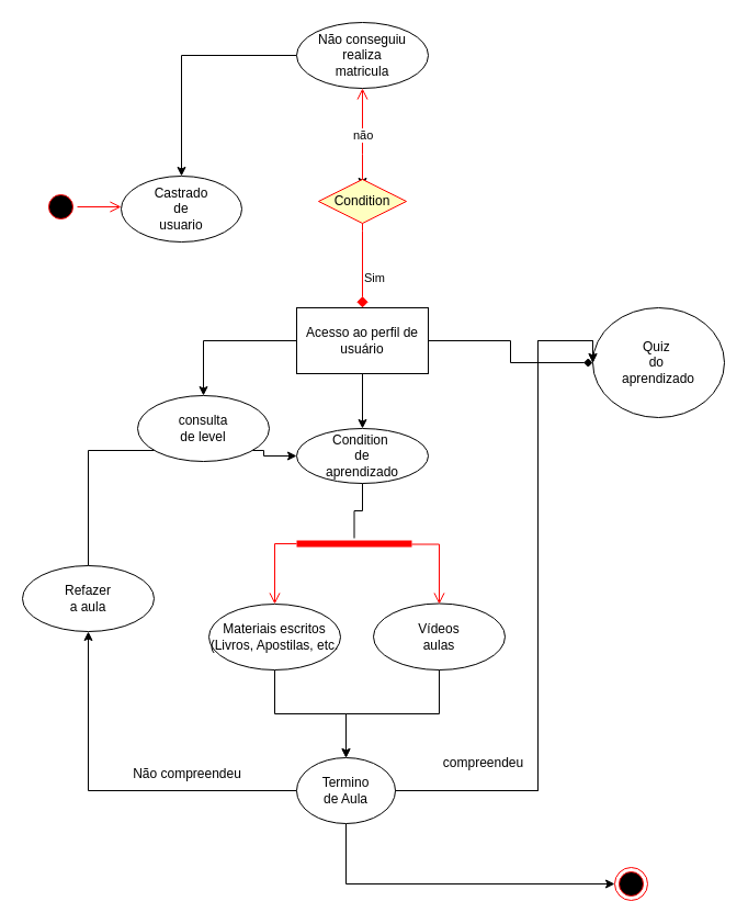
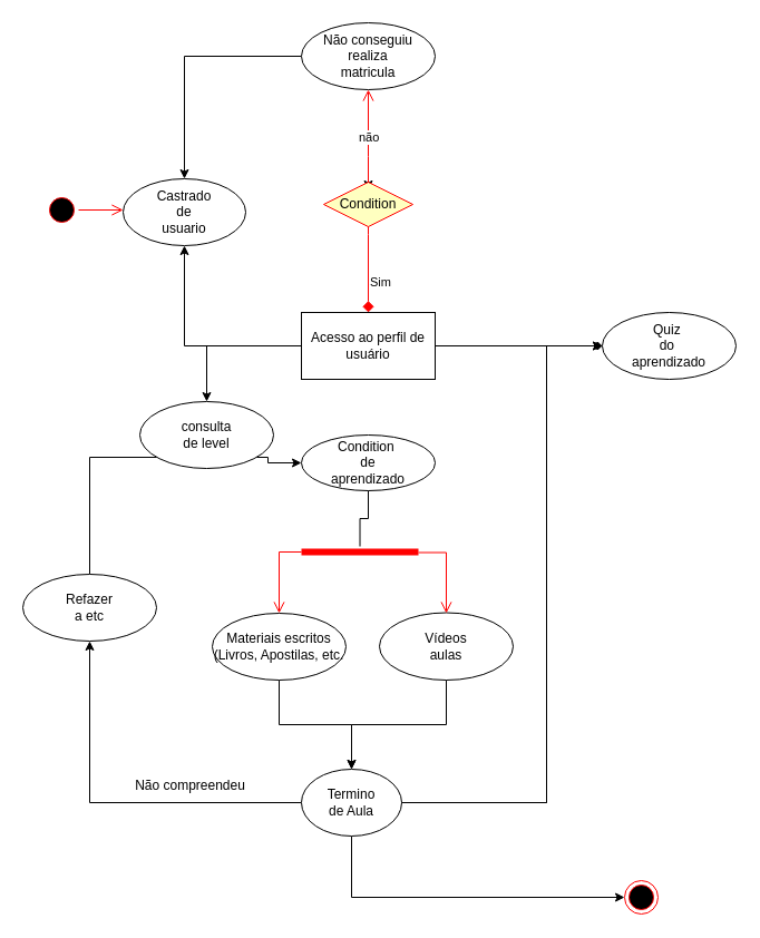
- <mxCell id="12" value="Quiz&amp;nbsp;&lt;br&gt;do&amp;nbsp;&lt;br&gt;aprendizado" style="ellipse;whiteSpace=wrap;html=1;" parent="1" vertex="1"><mxGeometry x="540" y="280" width="120" height="100" as="geometry" /></mxCell>
+ <mxCell id="12" value="Quiz&amp;nbsp;&lt;br&gt;do&amp;nbsp;&lt;br&gt;aprendizado" style="ellipse;whiteSpace=wrap;html=1;" parent="1" vertex="1"><mxGeometry x="540" y="280" width="120" height="60" as="geometry" /></mxCell>
- <mxCell id="7" value="" style="edgeStyle=orthogonalEdgeStyle;rounded=0;orthogonalLoop=1;jettySize=auto;html=1;" parent="1" source="10" target="11" edge="1"><mxGeometry relative="1" as="geometry" /></mxCell>
+ <mxCell id="7" value="" style="edgeStyle=orthogonalEdgeStyle;rounded=0;orthogonalLoop=1;jettySize=auto;html=1;" parent="1" source="10" target="4" edge="1"><mxGeometry relative="1" as="geometry" /></mxCell>
- <mxCell id="25" value="Refazer&lt;br&gt;a aula" style="ellipse;whiteSpace=wrap;html=1;" parent="1" vertex="1"><mxGeometry x="20" y="515" width="120" height="60" as="geometry" /></mxCell>
+ <mxCell id="25" value="Refazer&lt;br&gt;a etc" style="ellipse;whiteSpace=wrap;html=1;" parent="1" vertex="1"><mxGeometry x="20" y="515" width="120" height="60" as="geometry" /></mxCell>
- <mxCell id="23" value="compreendeu&lt;br&gt;" style="text;html=1;align=center;verticalAlign=middle;resizable=0;points=[];autosize=1;strokeColor=none;fillColor=none;" parent="1" vertex="1"><mxGeometry x="390" y="680" width="100" height="30" as="geometry" /></mxCell>
